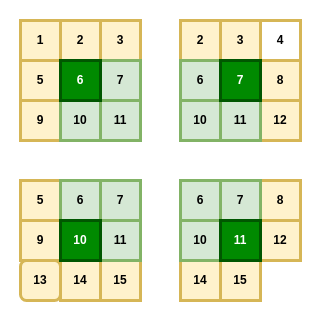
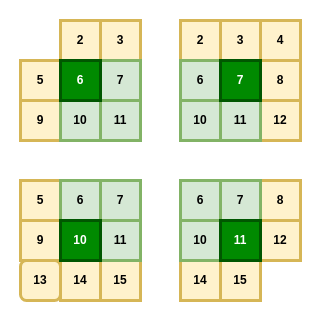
- <mxCell id="2" value="1" style="rounded=0;whiteSpace=wrap;html=1;fillColor=#fff2cc;strokeColor=#d6b656;strokeWidth=3;fontStyle=1" parent="1" vertex="1"><mxGeometry x="20" y="20" width="40" height="40" as="geometry" /></mxCell>
- <mxCell id="10" value="4" style="rounded=0;whiteSpace=wrap;html=1;fillColor=#ffffff;strokeColor=#d6b656;strokeWidth=3;fontStyle=1;" vertex="1" parent="1"><mxGeometry x="260" y="20" width="40" height="40" as="geometry" /></mxCell>
+ <mxCell id="10" value="4" style="rounded=0;whiteSpace=wrap;html=1;fillColor=#fff2cc;strokeColor=#d6b656;strokeWidth=3;fontStyle=1" vertex="1" parent="1"><mxGeometry x="260" y="20" width="40" height="40" as="geometry" /></mxCell>
